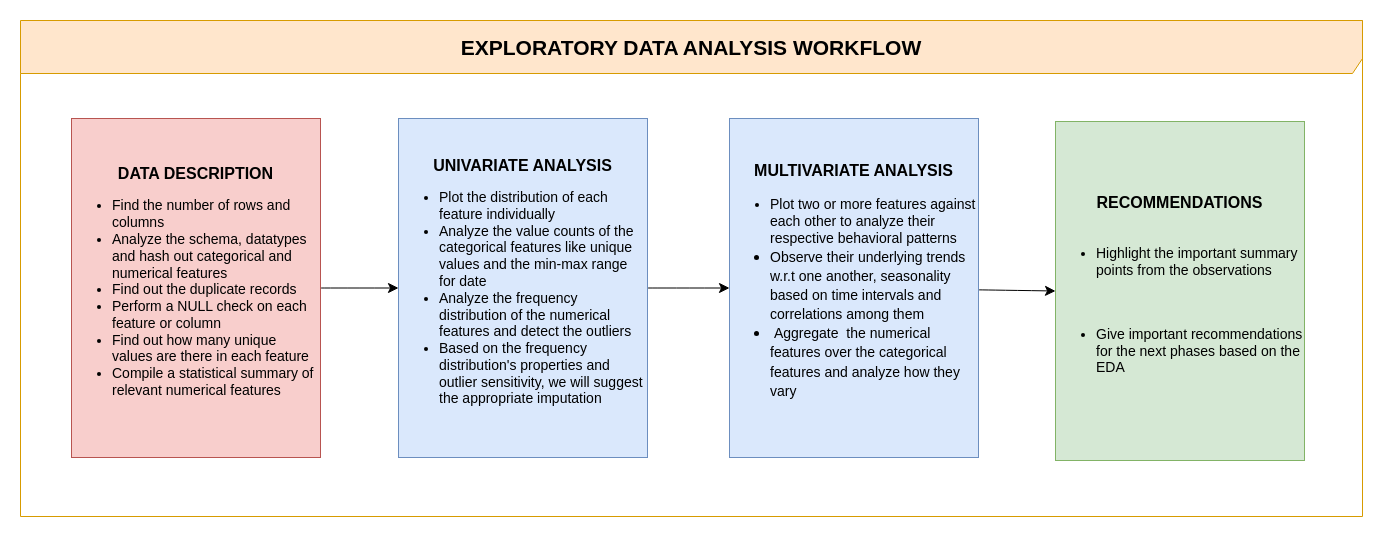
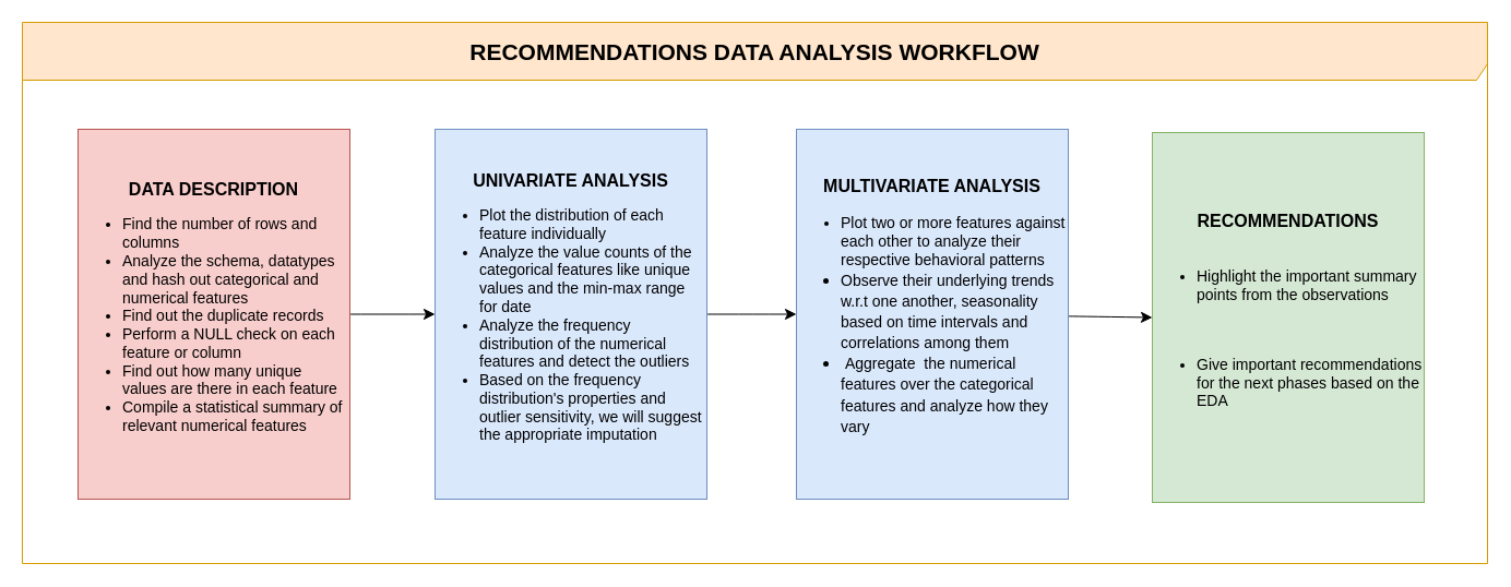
- <mxCell id="9" value="&lt;font size=&quot;1&quot; style=&quot;&quot;&gt;&lt;b style=&quot;font-size: 21px;&quot;&gt;EXPLORATORY DATA ANALYSIS WORKFLOW&lt;/b&gt;&lt;/font&gt;" style="shape=umlFrame;whiteSpace=wrap;html=1;pointerEvents=0;fontSize=16;width=1342;height=53;fillColor=#ffe6cc;strokeColor=#d79b00;" vertex="1" parent="1"><mxGeometry x="20" y="20" width="1342" height="496" as="geometry" /></mxCell>
+ <mxCell id="9" value="&lt;font size=&quot;1&quot; style=&quot;&quot;&gt;&lt;b style=&quot;font-size: 21px;&quot;&gt;RECOMMENDATIONS DATA ANALYSIS WORKFLOW&lt;/b&gt;&lt;/font&gt;" style="shape=umlFrame;whiteSpace=wrap;html=1;pointerEvents=0;fontSize=16;width=1342;height=53;fillColor=#ffe6cc;strokeColor=#d79b00;" vertex="1" parent="1"><mxGeometry x="20" y="20" width="1342" height="496" as="geometry" /></mxCell>
